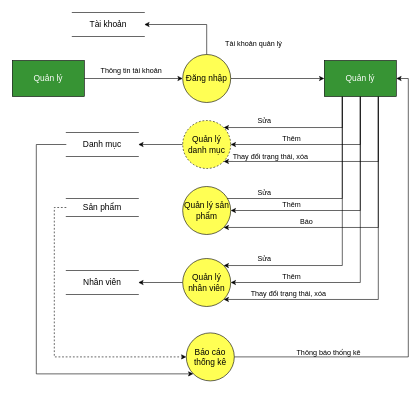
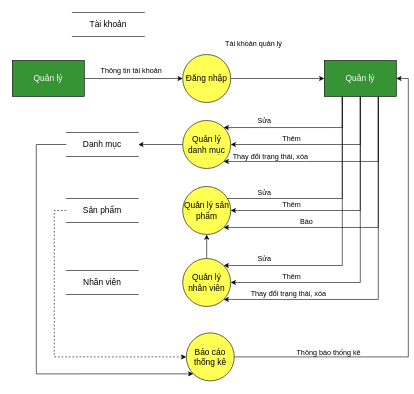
- <mxCell id="5" style="edgeStyle=orthogonalEdgeStyle;rounded=0;orthogonalLoop=1;jettySize=auto;html=1;entryX=1;entryY=0.5;entryDx=0;entryDy=0;exitX=0.5;exitY=0;exitDx=0;exitDy=0;" edge="1" parent="1" source="6" target="8"><mxGeometry relative="1" as="geometry" /></mxCell>
- <mxCell id="22" value="Quản lý danh mục" style="ellipse;whiteSpace=wrap;html=1;aspect=fixed;fontSize=14;fillColor=#FFFF54;dashed=1;" vertex="1" parent="1"><mxGeometry x="304" y="200" width="80" height="80" as="geometry" /></mxCell>
+ <mxCell id="22" value="Quản lý danh mục" style="ellipse;whiteSpace=wrap;html=1;aspect=fixed;fontSize=14;fillColor=#FFFF54;" vertex="1" parent="1"><mxGeometry x="304" y="200" width="80" height="80" as="geometry" /></mxCell>
- <mxCell id="30" value="Sản phẩm" style="shape=partialRectangle;whiteSpace=wrap;html=1;left=0;right=0;fillColor=none;fontSize=14;" vertex="1" parent="1"><mxGeometry x="110" y="330" width="120" height="30" as="geometry" /></mxCell>
+ <mxCell id="30" value="Sản phẩm" style="shape=partialRectangle;whiteSpace=wrap;html=1;left=0;right=0;fillColor=none;fontSize=14;" vertex="1" parent="1"><mxGeometry x="110" y="330" width="120" height="40" as="geometry" /></mxCell>
- <mxCell id="34" style="edgeStyle=orthogonalEdgeStyle;rounded=0;orthogonalLoop=1;jettySize=auto;html=1;" edge="1" parent="1" source="35" target="36"><mxGeometry relative="1" as="geometry" /></mxCell>
+ <mxCell id="34" style="edgeStyle=orthogonalEdgeStyle;rounded=0;orthogonalLoop=1;jettySize=auto;html=1;" edge="1" parent="1" source="35" target="28"><mxGeometry relative="1" as="geometry" /></mxCell>
